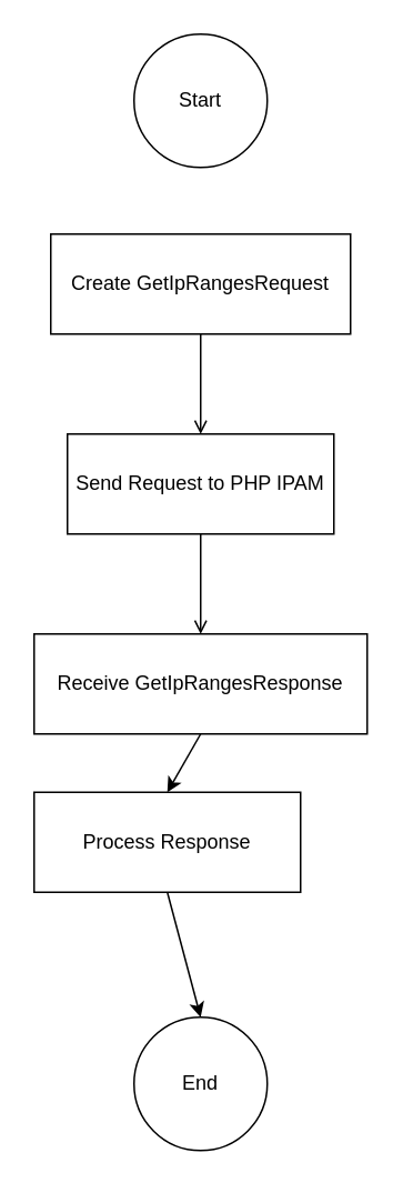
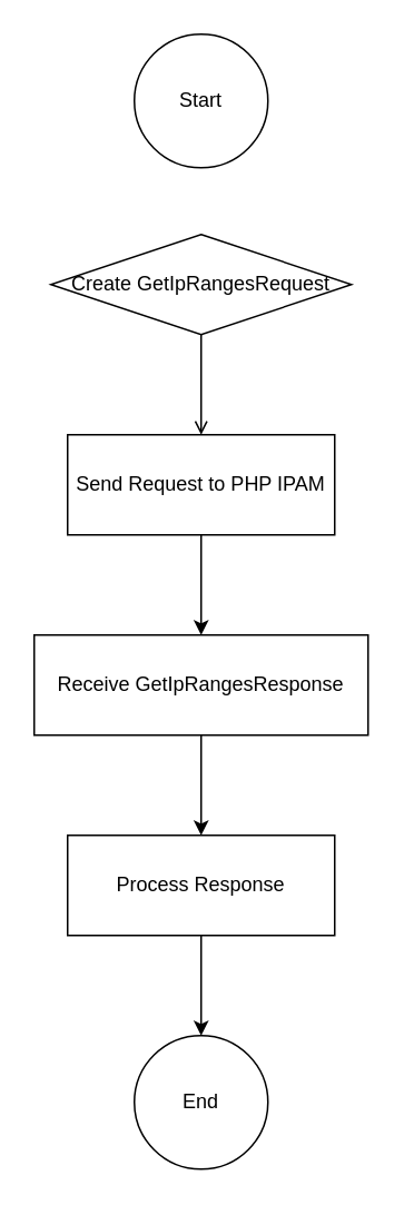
- <mxCell id="4" value="Create GetIpRangesRequest" style="rounded=0;whiteSpace=wrap;html=1;" parent="1" vertex="1"><mxGeometry x="30" y="140" width="180" height="60" as="geometry" /></mxCell>
+ <mxCell id="4" value="Create GetIpRangesRequest" style="rhombus;whiteSpace=wrap;html=1;" parent="1" vertex="1"><mxGeometry x="30" y="140" width="180" height="60" as="geometry" /></mxCell>
- <mxCell id="5" style="edgeStyle=none;html=1;exitX=0.5;exitY=1;exitDx=0;exitDy=0;entryX=0.5;entryY=0;entryDx=0;entryDy=0;endArrow=open;" edge="1" parent="1" source="6" target="8"><mxGeometry relative="1" as="geometry" /></mxCell>
+ <mxCell id="5" style="edgeStyle=none;html=1;exitX=0.5;exitY=1;exitDx=0;exitDy=0;entryX=0.5;entryY=0;entryDx=0;entryDy=0;" edge="1" parent="1" source="6" target="8"><mxGeometry relative="1" as="geometry" /></mxCell>
- <mxCell id="10" value="Process Response" style="rounded=0;whiteSpace=wrap;html=1;" parent="1" vertex="1"><mxGeometry x="20" y="475" width="160" height="60" as="geometry" /></mxCell>
+ <mxCell id="10" value="Process Response" style="rounded=0;whiteSpace=wrap;html=1;" parent="1" vertex="1"><mxGeometry x="40" y="500" width="160" height="60" as="geometry" /></mxCell>
- <mxCell id="11" value="End" style="ellipse;whiteSpace=wrap;html=1;aspect=fixed;" parent="1" vertex="1"><mxGeometry x="80" y="610" width="80" height="80" as="geometry" /></mxCell>
+ <mxCell id="11" value="End" style="ellipse;whiteSpace=wrap;html=1;aspect=fixed;" parent="1" vertex="1"><mxGeometry x="80" y="620" width="80" height="80" as="geometry" /></mxCell>
